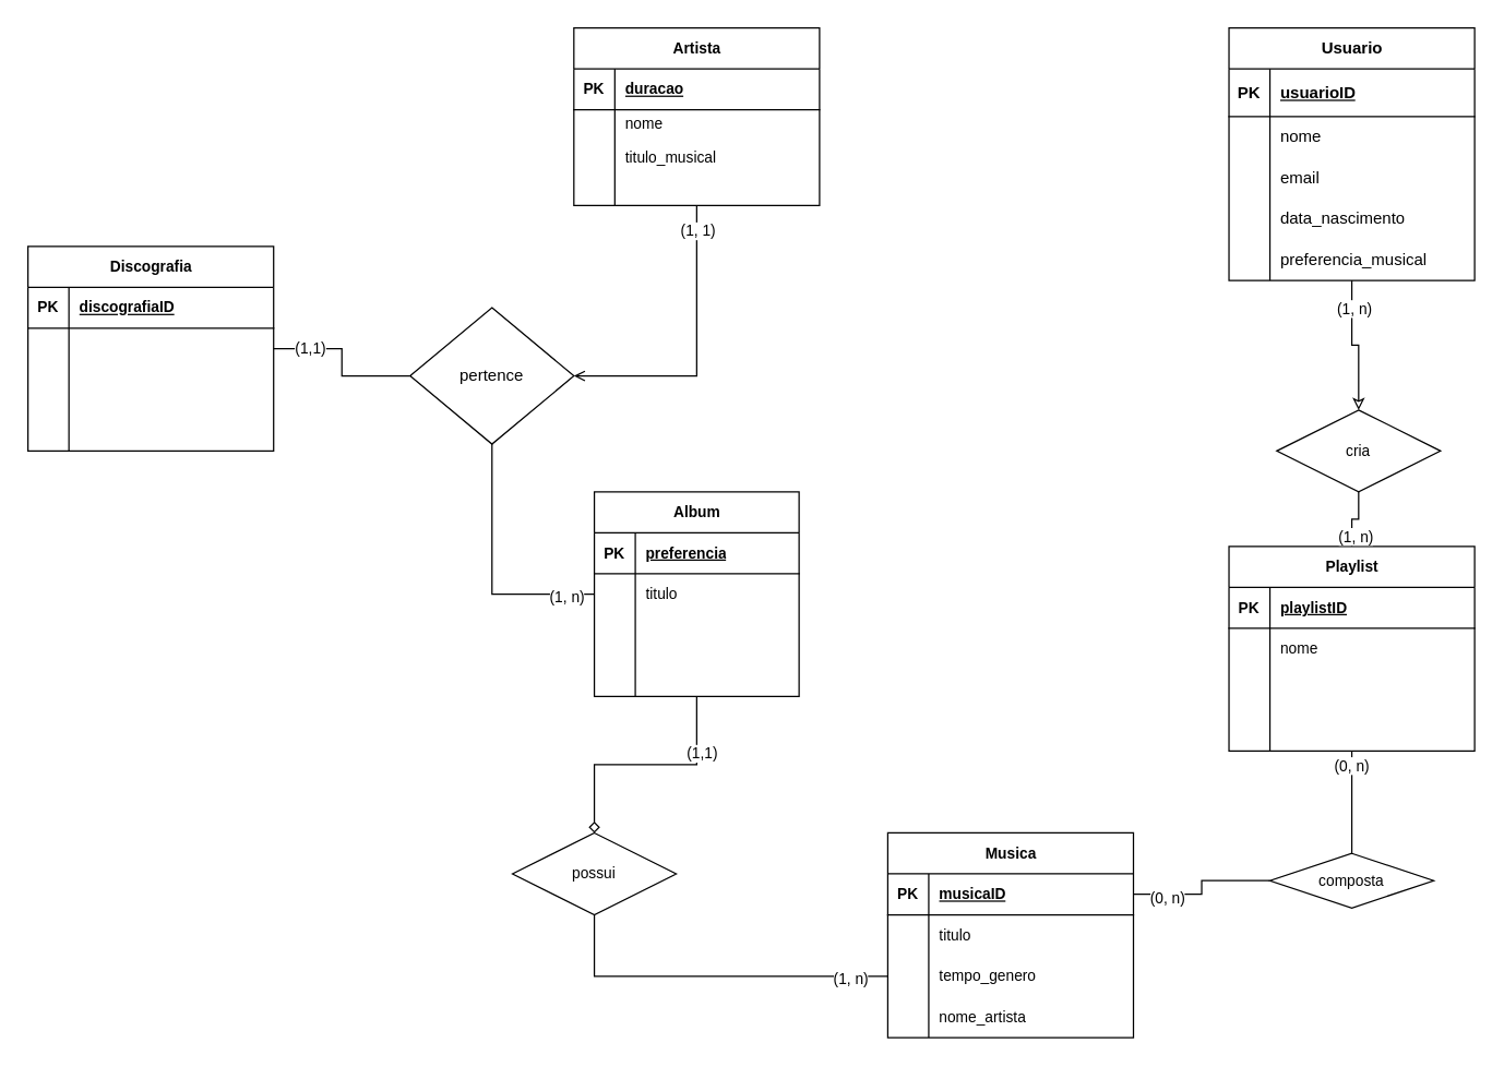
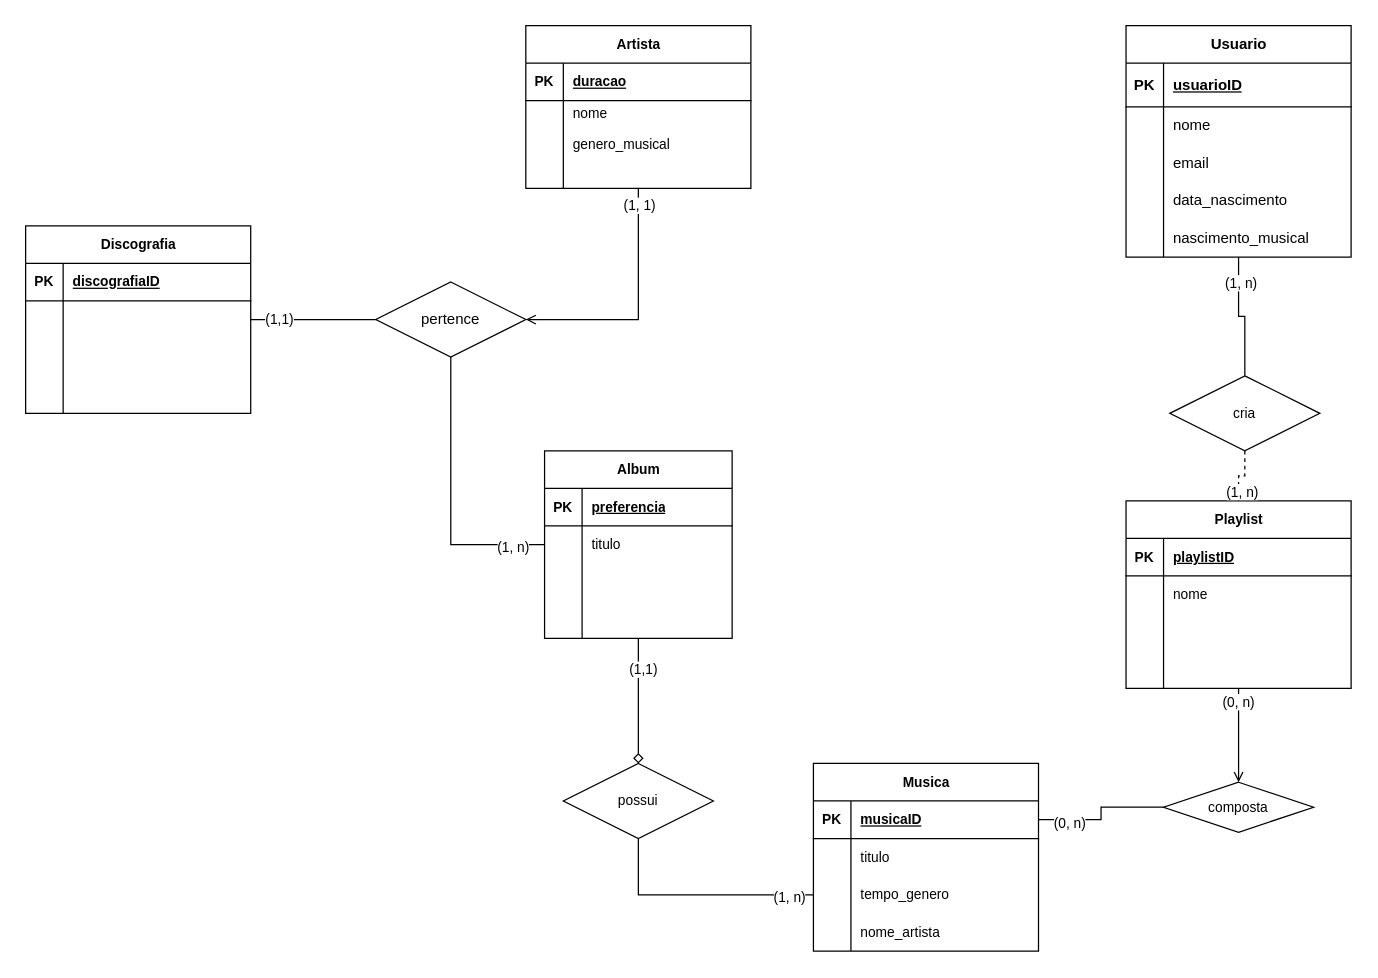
- <mxCell id="36" value="titulo_musical" style="shape=partialRectangle;connectable=0;fillColor=none;top=0;left=0;bottom=0;right=0;align=left;spacingLeft=6;overflow=hidden;whiteSpace=wrap;html=1;fontFamily=Helvetica;fontSize=11;fontColor=default;labelBackgroundColor=default;" parent="34" vertex="1"><mxGeometry x="30" width="150" height="30" as="geometry"><mxRectangle width="150" height="30" as="alternateBounds" /></mxGeometry></mxCell>
+ <mxCell id="36" value="genero_musical" style="shape=partialRectangle;connectable=0;fillColor=none;top=0;left=0;bottom=0;right=0;align=left;spacingLeft=6;overflow=hidden;whiteSpace=wrap;html=1;fontFamily=Helvetica;fontSize=11;fontColor=default;labelBackgroundColor=default;" parent="34" vertex="1"><mxGeometry x="30" width="150" height="30" as="geometry"><mxRectangle width="150" height="30" as="alternateBounds" /></mxGeometry></mxCell>
- <mxCell id="19" value="preferencia_musical" style="shape=partialRectangle;connectable=0;fillColor=none;top=0;left=0;bottom=0;right=0;align=left;spacingLeft=6;overflow=hidden;whiteSpace=wrap;html=1;" vertex="1" parent="17"><mxGeometry x="30" width="150" height="30" as="geometry"><mxRectangle width="150" height="30" as="alternateBounds" /></mxGeometry></mxCell>
+ <mxCell id="19" value="nascimento_musical" style="shape=partialRectangle;connectable=0;fillColor=none;top=0;left=0;bottom=0;right=0;align=left;spacingLeft=6;overflow=hidden;whiteSpace=wrap;html=1;" vertex="1" parent="17"><mxGeometry x="30" width="150" height="30" as="geometry"><mxRectangle width="150" height="30" as="alternateBounds" /></mxGeometry></mxCell>
- <mxCell id="24" value="pertence" style="shape=rhombus;perimeter=rhombusPerimeter;whiteSpace=wrap;html=1;align=center;" parent="1" vertex="1"><mxGeometry x="300" y="225" width="120" height="100" as="geometry" /></mxCell>
+ <mxCell id="24" value="pertence" style="shape=rhombus;perimeter=rhombusPerimeter;whiteSpace=wrap;html=1;align=center;" parent="1" vertex="1"><mxGeometry x="300" y="225" width="120" height="60" as="geometry" /></mxCell>
- <mxCell id="2" style="edgeStyle=orthogonalEdgeStyle;rounded=0;orthogonalLoop=1;jettySize=auto;html=1;strokeColor=default;align=center;verticalAlign=middle;fontFamily=Helvetica;fontSize=11;fontColor=default;labelBackgroundColor=default;endArrow=classic;endFill=0;" parent="1" source="4" target="101" edge="1"><mxGeometry relative="1" as="geometry" /></mxCell>
+ <mxCell id="2" style="edgeStyle=orthogonalEdgeStyle;rounded=0;orthogonalLoop=1;jettySize=auto;html=1;strokeColor=default;align=center;verticalAlign=middle;fontFamily=Helvetica;fontSize=11;fontColor=default;labelBackgroundColor=default;endArrow=none;endFill=0;" parent="1" source="4" target="101" edge="1"><mxGeometry relative="1" as="geometry" /></mxCell>
- <mxCell id="99" style="edgeStyle=orthogonalEdgeStyle;rounded=0;orthogonalLoop=1;jettySize=auto;html=1;entryX=0.5;entryY=0;entryDx=0;entryDy=0;strokeColor=default;align=center;verticalAlign=middle;fontFamily=Helvetica;fontSize=11;fontColor=default;labelBackgroundColor=default;endArrow=none;endFill=0;" parent="1" source="101" target="57" edge="1"><mxGeometry relative="1" as="geometry" /></mxCell>
+ <mxCell id="99" style="edgeStyle=orthogonalEdgeStyle;rounded=0;orthogonalLoop=1;jettySize=auto;html=1;entryX=0.5;entryY=0;entryDx=0;entryDy=0;strokeColor=default;align=center;verticalAlign=middle;fontFamily=Helvetica;fontSize=11;fontColor=default;labelBackgroundColor=default;endArrow=none;endFill=0;dashed=1;" parent="1" source="101" target="57" edge="1"><mxGeometry relative="1" as="geometry" /></mxCell>
- <mxCell id="55" style="edgeStyle=orthogonalEdgeStyle;rounded=0;orthogonalLoop=1;jettySize=auto;html=1;entryX=0.5;entryY=0;entryDx=0;entryDy=0;strokeColor=default;align=center;verticalAlign=middle;fontFamily=Helvetica;fontSize=11;fontColor=default;labelBackgroundColor=default;endArrow=none;endFill=0;" parent="1" source="57" target="104" edge="1"><mxGeometry relative="1" as="geometry" /></mxCell>
+ <mxCell id="55" style="edgeStyle=orthogonalEdgeStyle;rounded=0;orthogonalLoop=1;jettySize=auto;html=1;entryX=0.5;entryY=0;entryDx=0;entryDy=0;strokeColor=default;align=center;verticalAlign=middle;fontFamily=Helvetica;fontSize=11;fontColor=default;labelBackgroundColor=default;endArrow=open;endFill=0;" parent="1" source="57" target="104" edge="1"><mxGeometry relative="1" as="geometry" /></mxCell>
- <mxCell id="98" value="possui" style="shape=rhombus;perimeter=rhombusPerimeter;whiteSpace=wrap;html=1;align=center;fontFamily=Helvetica;fontSize=11;fontColor=default;labelBackgroundColor=default;" parent="1" vertex="1"><mxGeometry x="375" y="610" width="120" height="60" as="geometry" /></mxCell>
+ <mxCell id="98" value="possui" style="shape=rhombus;perimeter=rhombusPerimeter;whiteSpace=wrap;html=1;align=center;fontFamily=Helvetica;fontSize=11;fontColor=default;labelBackgroundColor=default;" parent="1" vertex="1"><mxGeometry x="450" y="610" width="120" height="60" as="geometry" /></mxCell>
